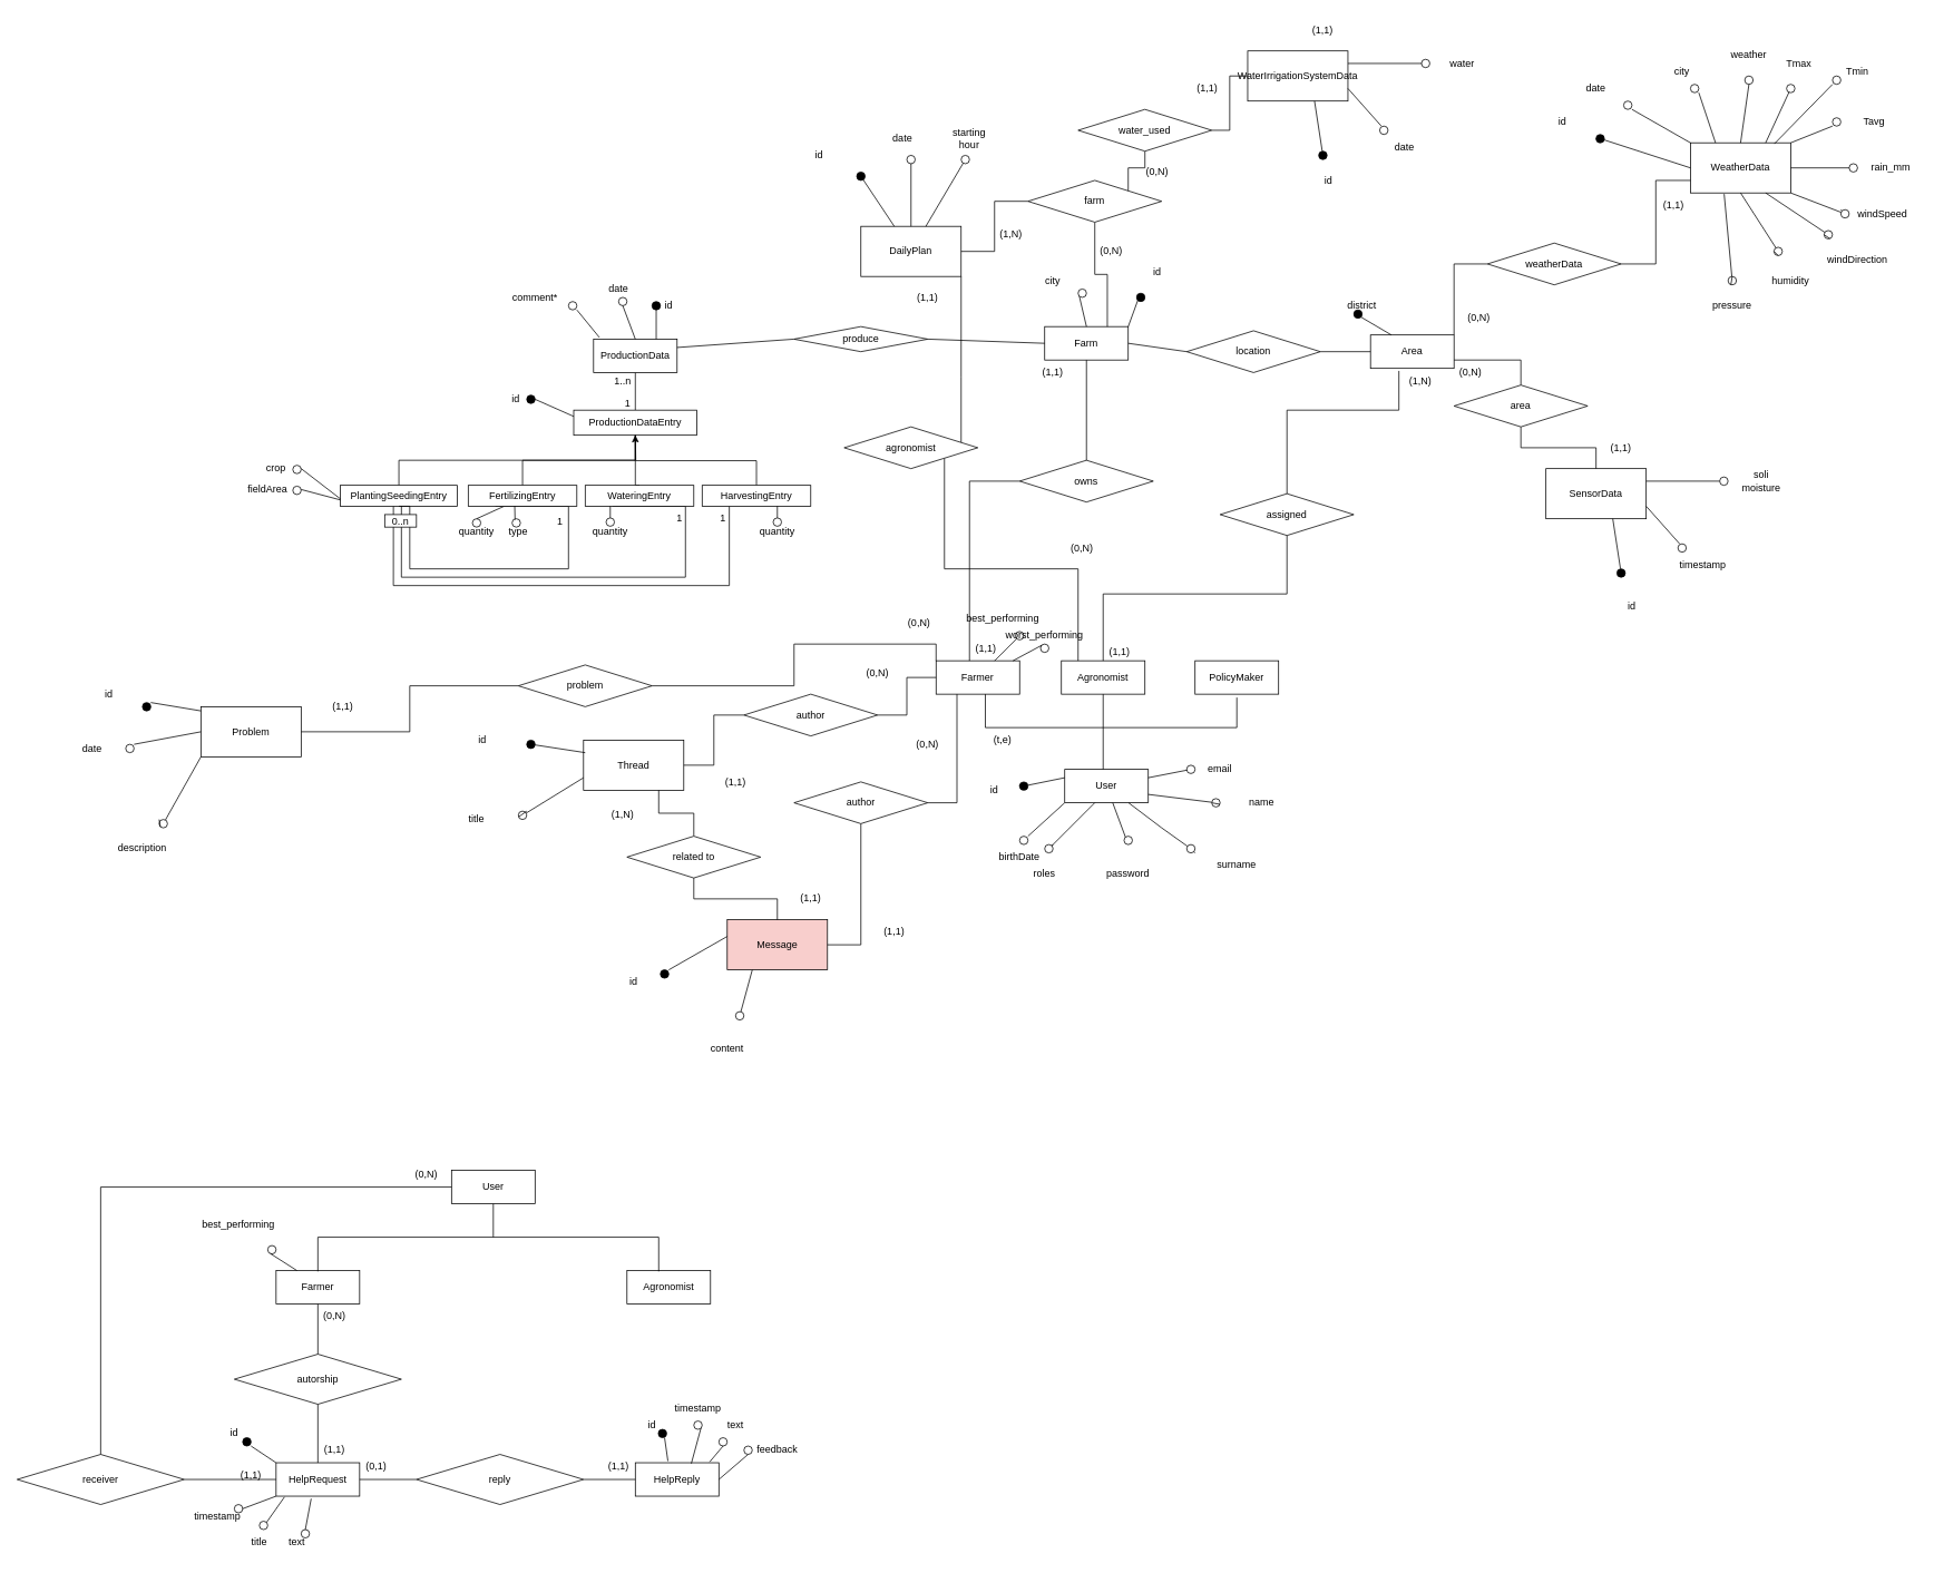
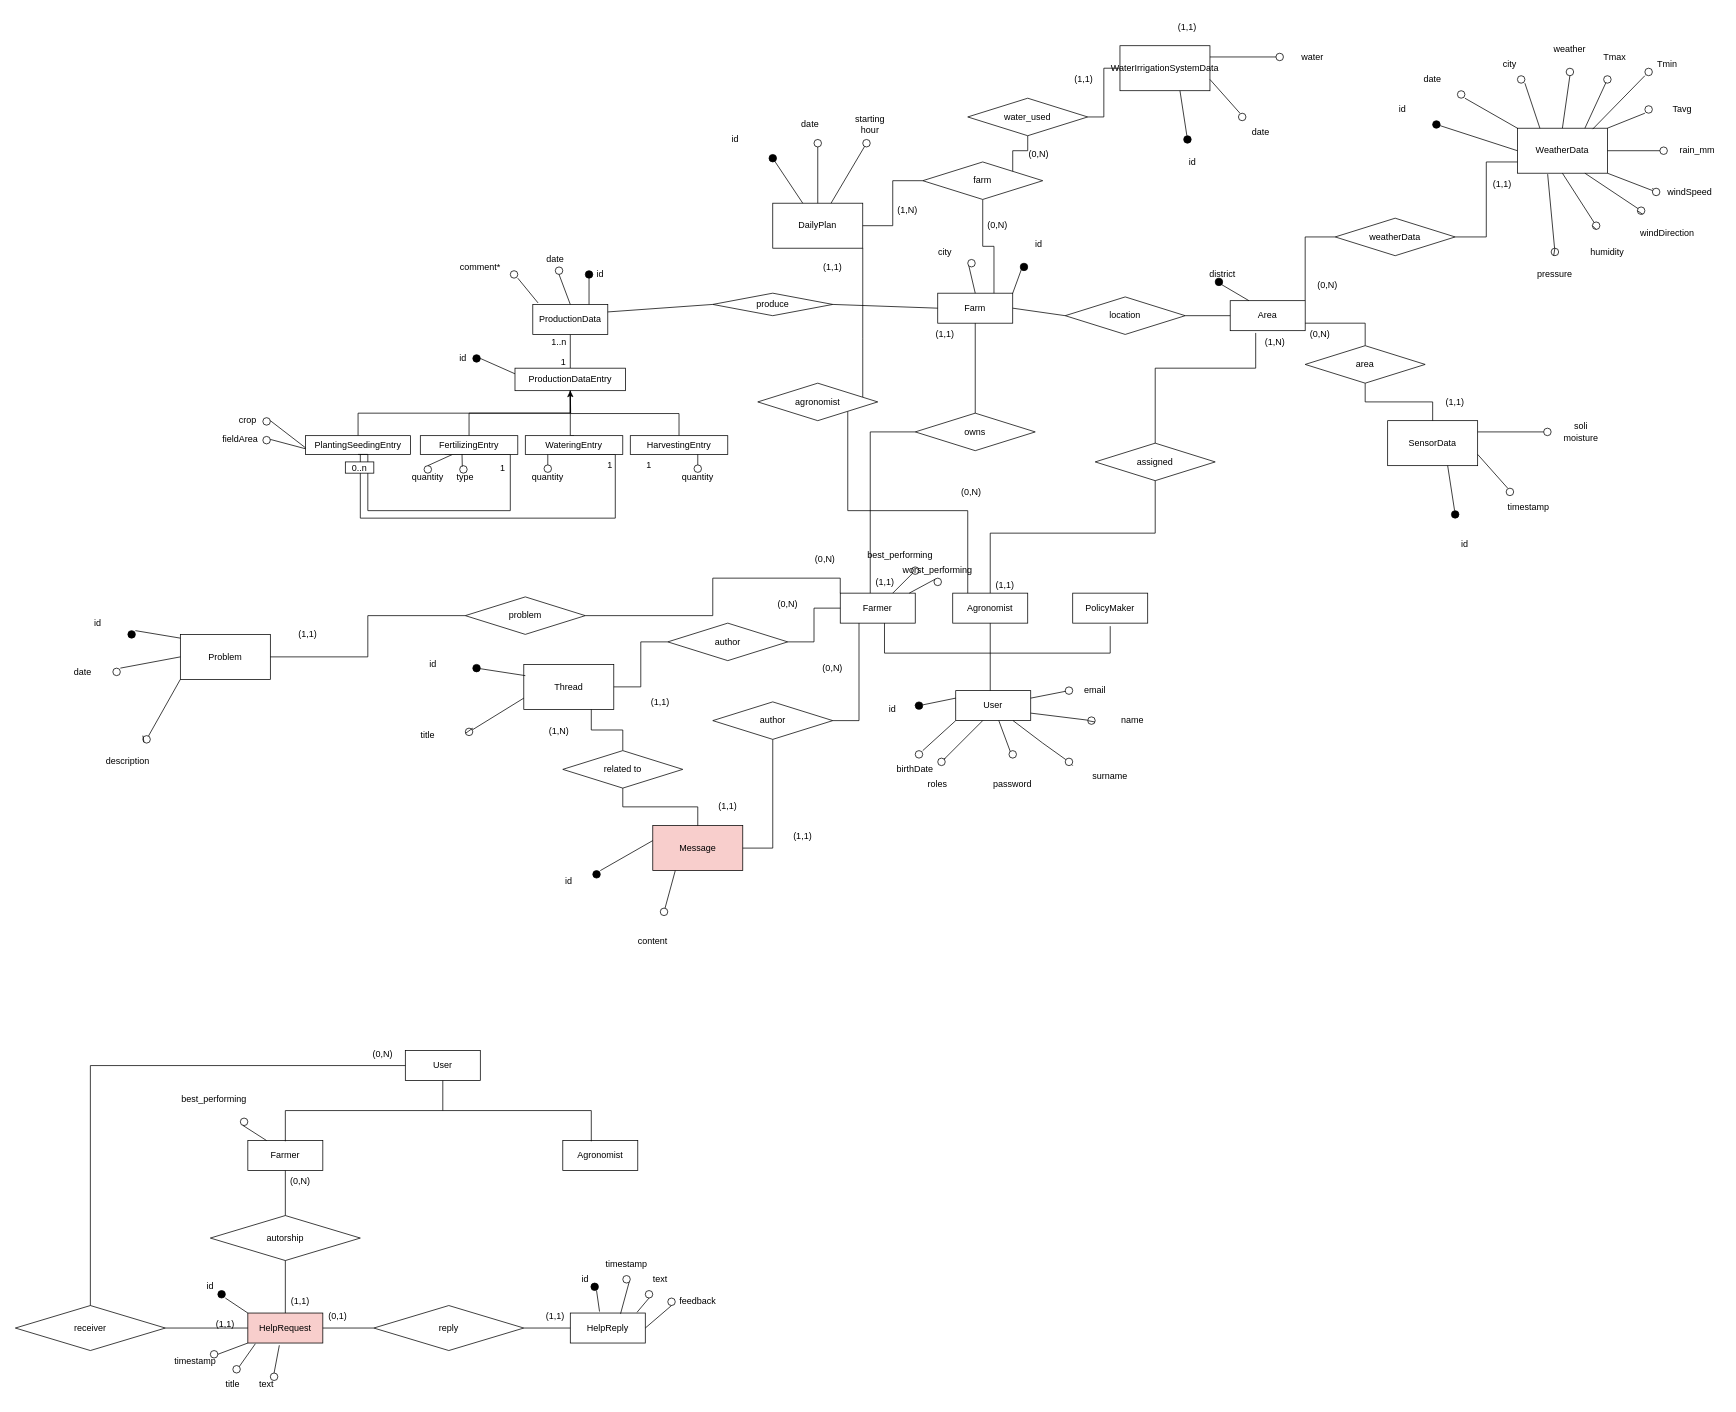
- <mxCell id="309" style="edgeStyle=orthogonalEdgeStyle;rounded=0;orthogonalLoop=1;jettySize=auto;html=1;exitX=0.25;exitY=1;exitDx=0;exitDy=0;entryX=0.453;entryY=1.011;entryDx=0;entryDy=0;entryPerimeter=0;endArrow=none;endFill=0;" edge="1" parent="1" source="310" target="52"><mxGeometry relative="1" as="geometry"><Array as="points"><mxPoint x="872" y="700" /><mxPoint x="470" y="700" /></Array></mxGeometry></mxCell>
- <mxCell id="36" value="(t,e)" style="text;html=1;strokeColor=none;fillColor=none;align=center;verticalAlign=middle;whiteSpace=wrap;rounded=0;" parent="1" vertex="1"><mxGeometry x="1170" y="870" width="60" height="30" as="geometry" /></mxCell>
- <mxCell id="228" value="HelpRequest" style="whiteSpace=wrap;html=1;align=center;fillColor=#FFFFFF;" parent="1" vertex="1"><mxGeometry x="330" y="1750" width="100" height="40" as="geometry" /></mxCell>
+ <mxCell id="228" value="HelpRequest" style="whiteSpace=wrap;html=1;align=center;fillColor=#f8cecc;" parent="1" vertex="1"><mxGeometry x="330" y="1750" width="100" height="40" as="geometry" /></mxCell>
